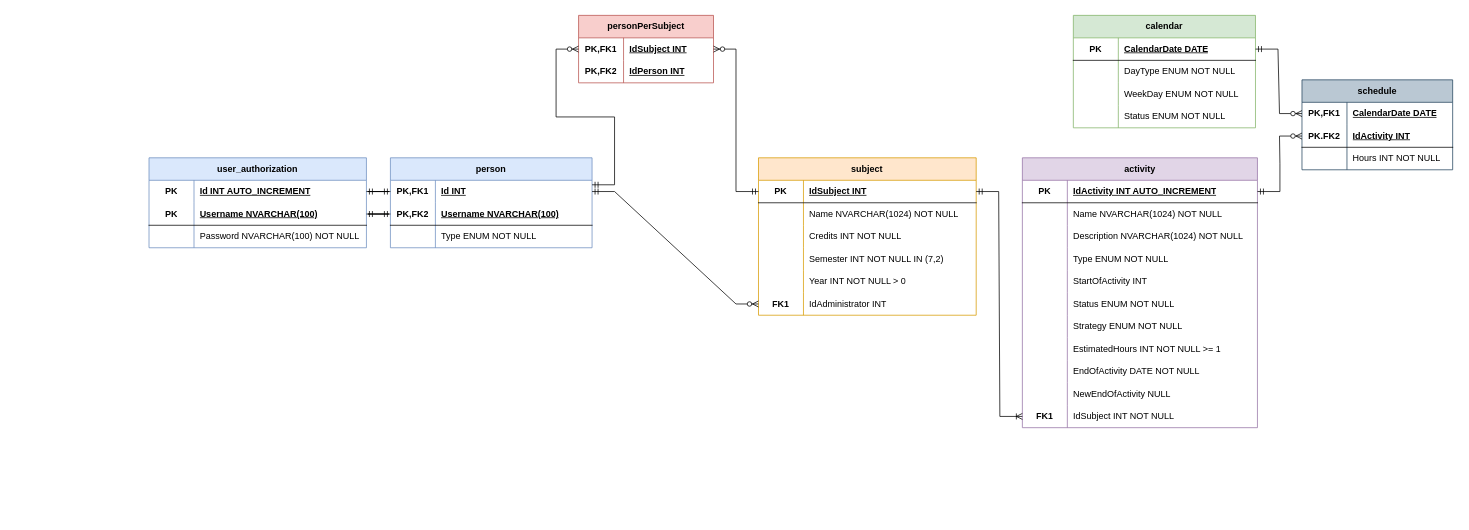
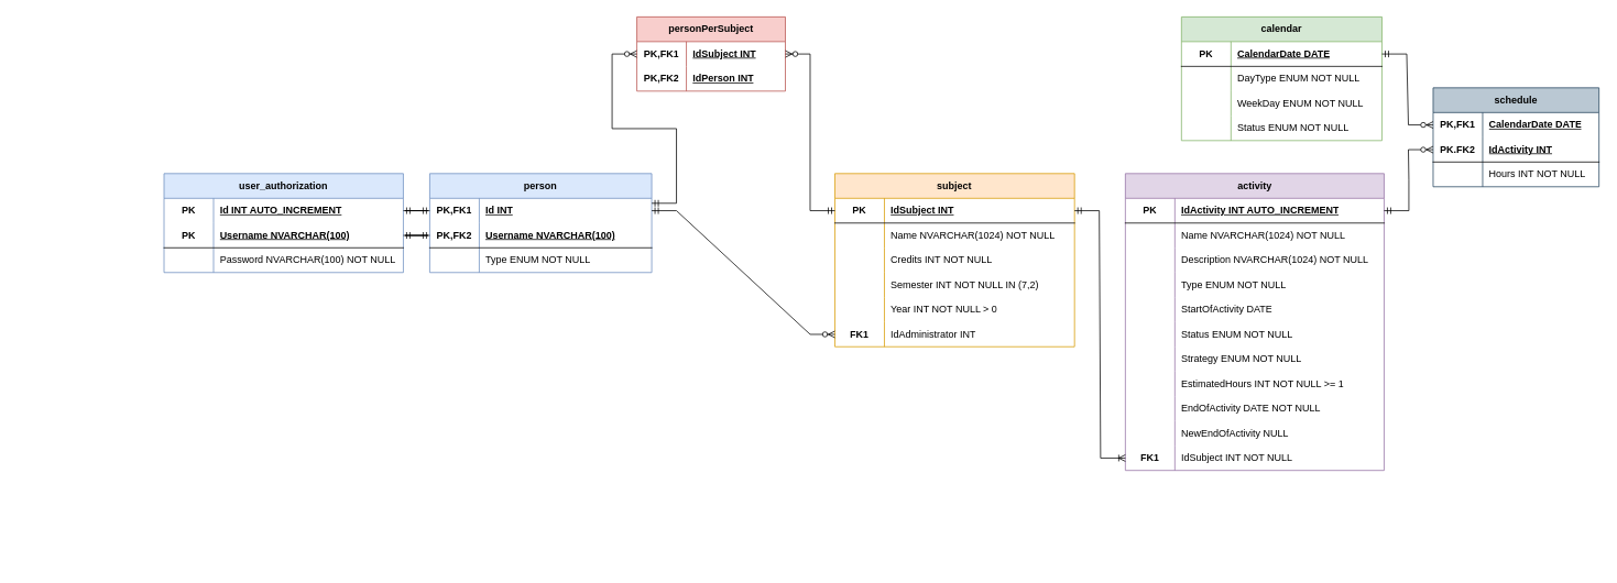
- <mxCell id="63" value="StartOfActivity INT" style="shape=partialRectangle;connectable=0;fillColor=none;top=0;left=0;bottom=0;right=0;align=left;spacingLeft=6;overflow=hidden;html=1;whiteSpace=wrap;" vertex="1" parent="61"><mxGeometry x="60" width="253.586" height="30" as="geometry"><mxRectangle width="253.586" height="30" as="alternateBounds" /></mxGeometry></mxCell>
+ <mxCell id="63" value="StartOfActivity DATE" style="shape=partialRectangle;connectable=0;fillColor=none;top=0;left=0;bottom=0;right=0;align=left;spacingLeft=6;overflow=hidden;html=1;whiteSpace=wrap;" vertex="1" parent="61"><mxGeometry x="60" width="253.586" height="30" as="geometry"><mxRectangle width="253.586" height="30" as="alternateBounds" /></mxGeometry></mxCell>
